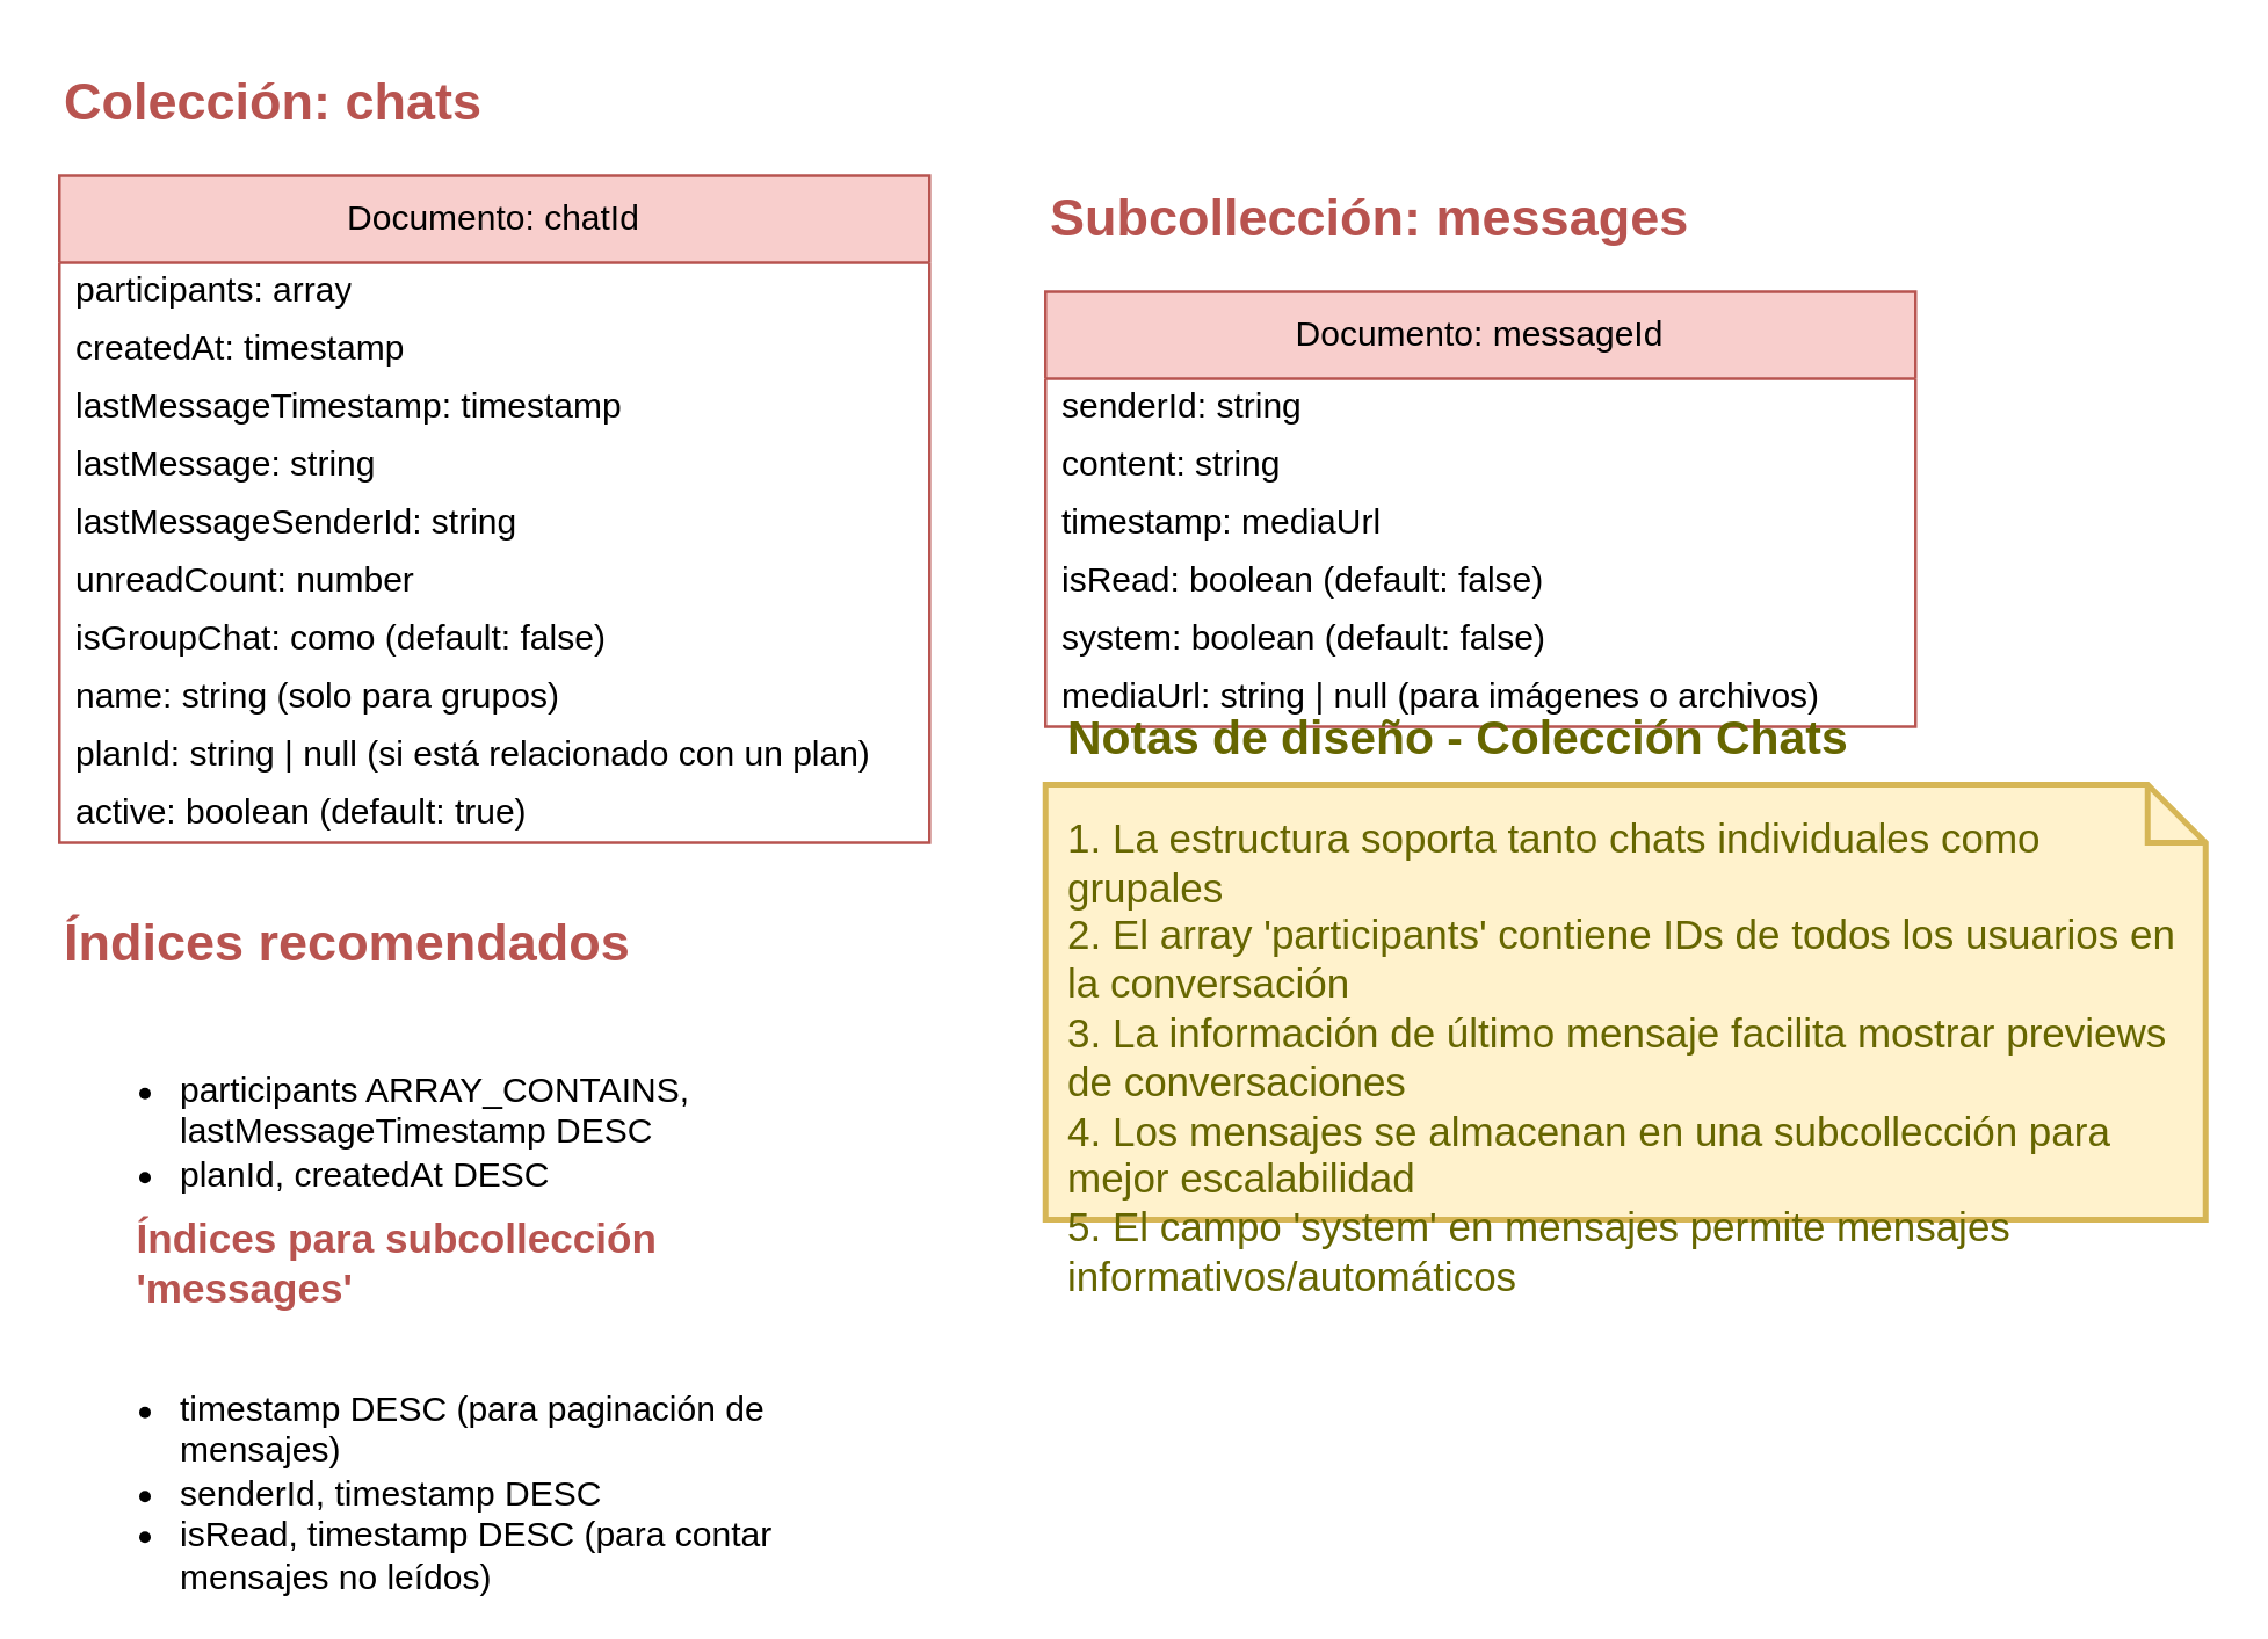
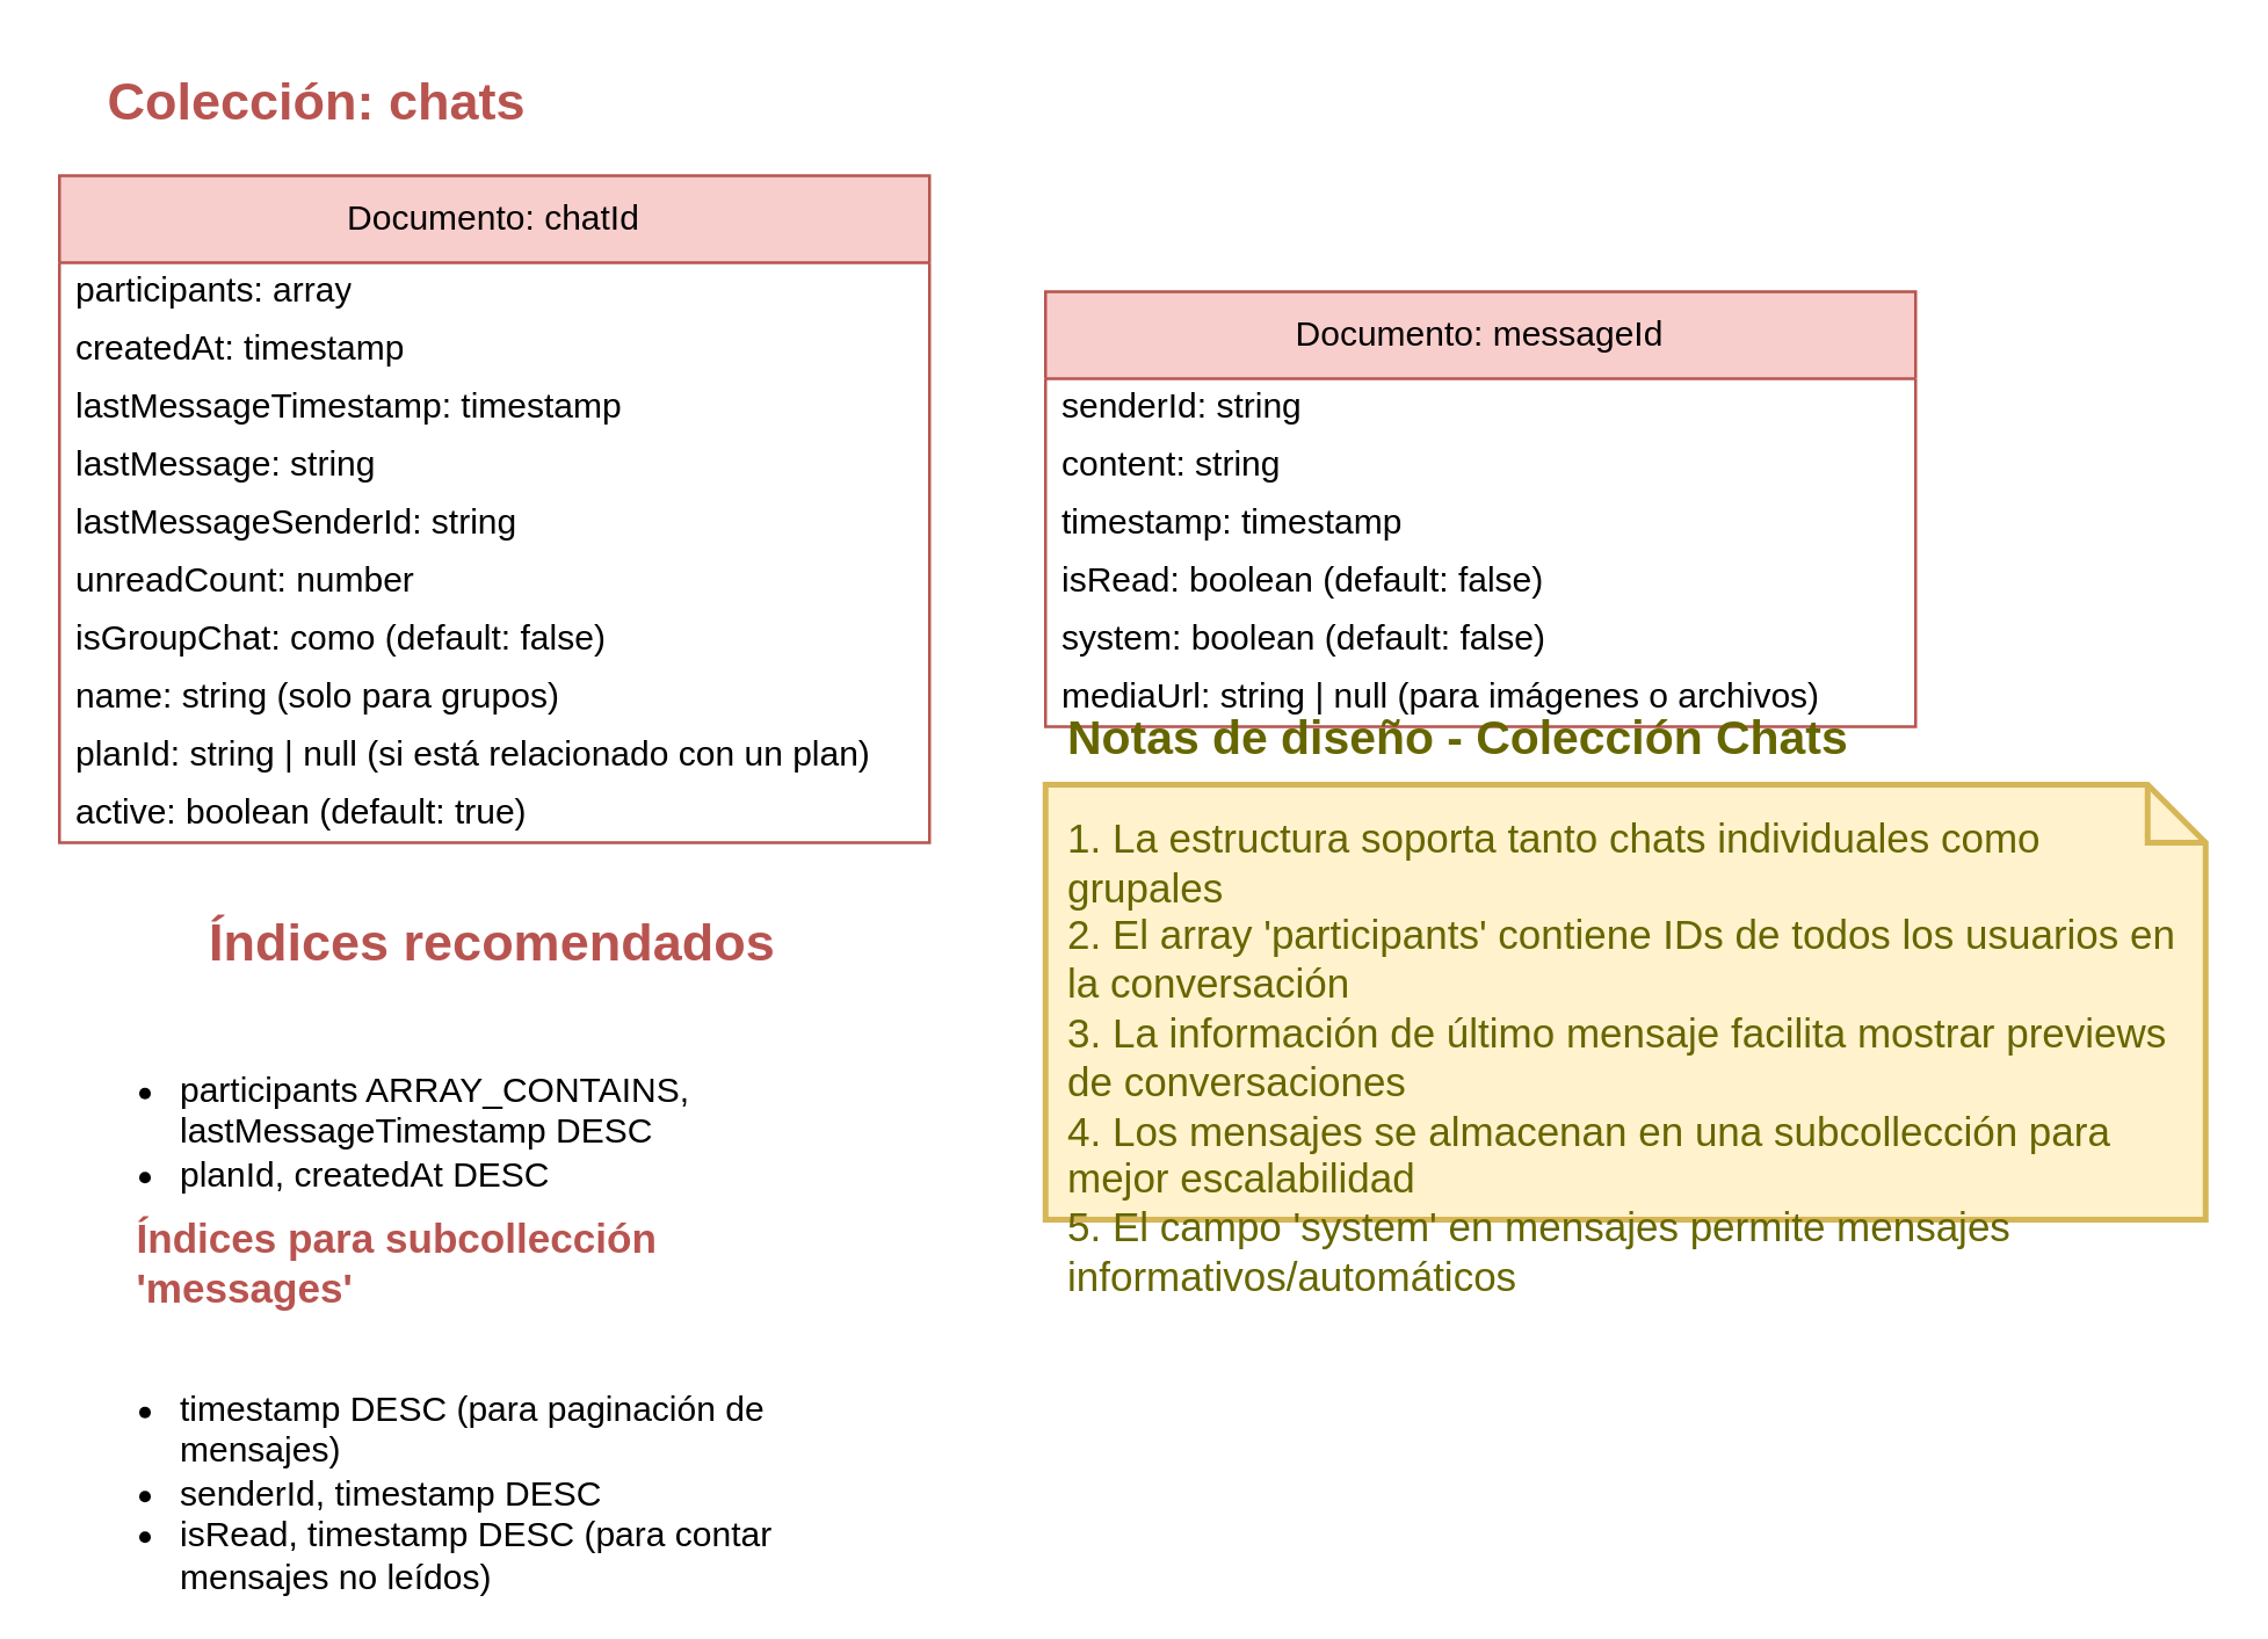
- <mxCell id="2" value="&lt;h2&gt;Colección: chats&lt;/h2&gt;" style="text;html=1;strokeColor=none;fillColor=none;align=left;verticalAlign=middle;whiteSpace=wrap;rounded=0;fontColor=#B85450;" vertex="1" parent="1"><mxGeometry x="20" y="20" width="250" height="30" as="geometry" /></mxCell>
+ <mxCell id="2" value="&lt;h2&gt;Colección: chats&lt;/h2&gt;" style="text;html=1;strokeColor=none;fillColor=none;align=left;verticalAlign=middle;whiteSpace=wrap;rounded=0;fontColor=#B85450;" vertex="1" parent="1"><mxGeometry x="35" y="20" width="250" height="30" as="geometry" /></mxCell>
- <mxCell id="14" value="&lt;h2&gt;Subcollección: messages&lt;/h2&gt;" style="text;html=1;strokeColor=none;fillColor=none;align=left;verticalAlign=middle;whiteSpace=wrap;rounded=0;fontColor=#B85450;" vertex="1" parent="1"><mxGeometry x="360" y="60" width="250" height="30" as="geometry" /></mxCell>
- <mxCell id="18" value="timestamp: mediaUrl" style="text;strokeColor=none;fillColor=none;align=left;verticalAlign=middle;spacingLeft=4;spacingRight=4;overflow=hidden;points=[[0,0.5],[1,0.5]];portConstraint=eastwest;rotatable=0;whiteSpace=wrap;html=1;" vertex="1" parent="15"><mxGeometry y="70" width="300" height="20" as="geometry" /></mxCell>
+ <mxCell id="18" value="timestamp: timestamp" style="text;strokeColor=none;fillColor=none;align=left;verticalAlign=middle;spacingLeft=4;spacingRight=4;overflow=hidden;points=[[0,0.5],[1,0.5]];portConstraint=eastwest;rotatable=0;whiteSpace=wrap;html=1;" vertex="1" parent="15"><mxGeometry y="70" width="300" height="20" as="geometry" /></mxCell>
- <mxCell id="23" value="&lt;h2&gt;Índices recomendados&lt;/h2&gt;" style="text;html=1;strokeColor=none;fillColor=none;align=left;verticalAlign=middle;whiteSpace=wrap;rounded=0;fontColor=#B85450;" vertex="1" parent="1"><mxGeometry x="20" y="310" width="250" height="30" as="geometry" /></mxCell>
+ <mxCell id="23" value="&lt;h2&gt;Índices recomendados&lt;/h2&gt;" style="text;html=1;strokeColor=none;fillColor=none;align=left;verticalAlign=middle;whiteSpace=wrap;rounded=0;fontColor=#B85450;" vertex="1" parent="1"><mxGeometry x="70" y="310" width="250" height="30" as="geometry" /></mxCell>
